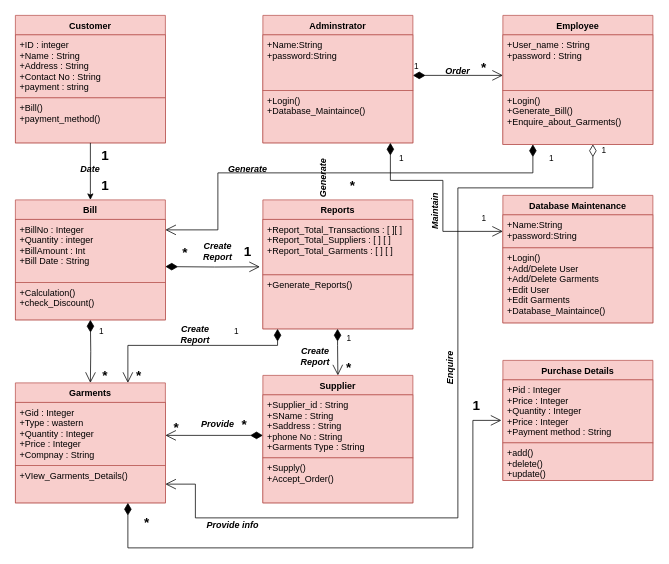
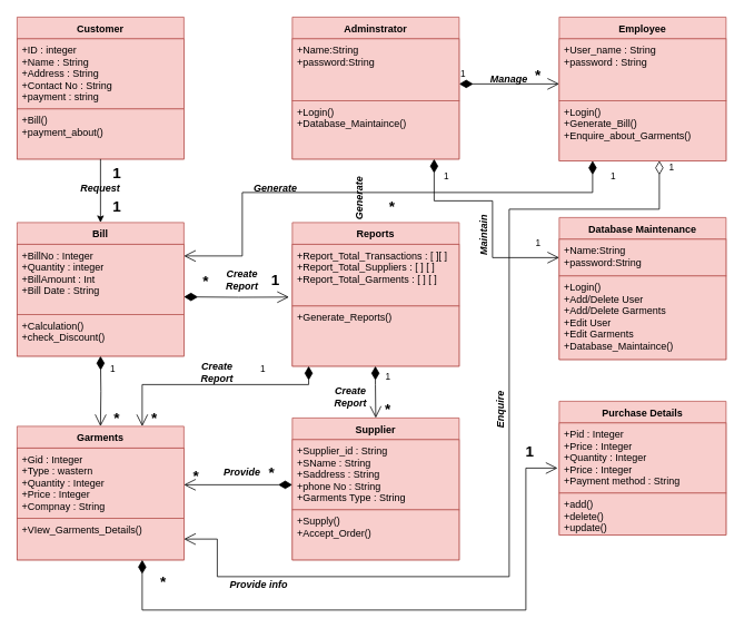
- <mxCell id="48" value="&lt;b&gt;&lt;i&gt;Order&lt;/i&gt;&lt;/b&gt;" style="text;html=1;strokeColor=none;fillColor=none;align=center;verticalAlign=middle;whiteSpace=wrap;rounded=0;" parent="1" vertex="1"><mxGeometry x="580" y="80" width="60" height="30" as="geometry" /></mxCell>
+ <mxCell id="48" value="&lt;b&gt;&lt;i&gt;Manage&lt;/i&gt;&lt;/b&gt;" style="text;html=1;strokeColor=none;fillColor=none;align=center;verticalAlign=middle;whiteSpace=wrap;rounded=0;" parent="1" vertex="1"><mxGeometry x="580" y="80" width="60" height="30" as="geometry" /></mxCell>
- <mxCell id="4" value="+Bill()&#10;+payment_method()" style="text;strokeColor=#b85450;fillColor=#f8cecc;align=left;verticalAlign=top;spacingLeft=4;spacingRight=4;overflow=hidden;rotatable=0;points=[[0,0.5],[1,0.5]];portConstraint=eastwest;" parent="2" vertex="1"><mxGeometry y="110" width="200" height="60" as="geometry" /></mxCell>
+ <mxCell id="4" value="+Bill()&#10;+payment_about()" style="text;strokeColor=#b85450;fillColor=#f8cecc;align=left;verticalAlign=top;spacingLeft=4;spacingRight=4;overflow=hidden;rotatable=0;points=[[0,0.5],[1,0.5]];portConstraint=eastwest;" parent="2" vertex="1"><mxGeometry y="110" width="200" height="60" as="geometry" /></mxCell>
- <mxCell id="49" value="&lt;b&gt;&lt;i&gt;Date&lt;/i&gt;&lt;/b&gt;" style="text;html=1;strokeColor=none;fillColor=none;align=center;verticalAlign=middle;whiteSpace=wrap;rounded=0;" parent="1" vertex="1"><mxGeometry x="90" y="210" width="60" height="30" as="geometry" /></mxCell>
+ <mxCell id="49" value="&lt;b&gt;&lt;i&gt;Request&lt;/i&gt;&lt;/b&gt;" style="text;html=1;strokeColor=none;fillColor=none;align=center;verticalAlign=middle;whiteSpace=wrap;rounded=0;" parent="1" vertex="1"><mxGeometry x="90" y="210" width="60" height="30" as="geometry" /></mxCell>
